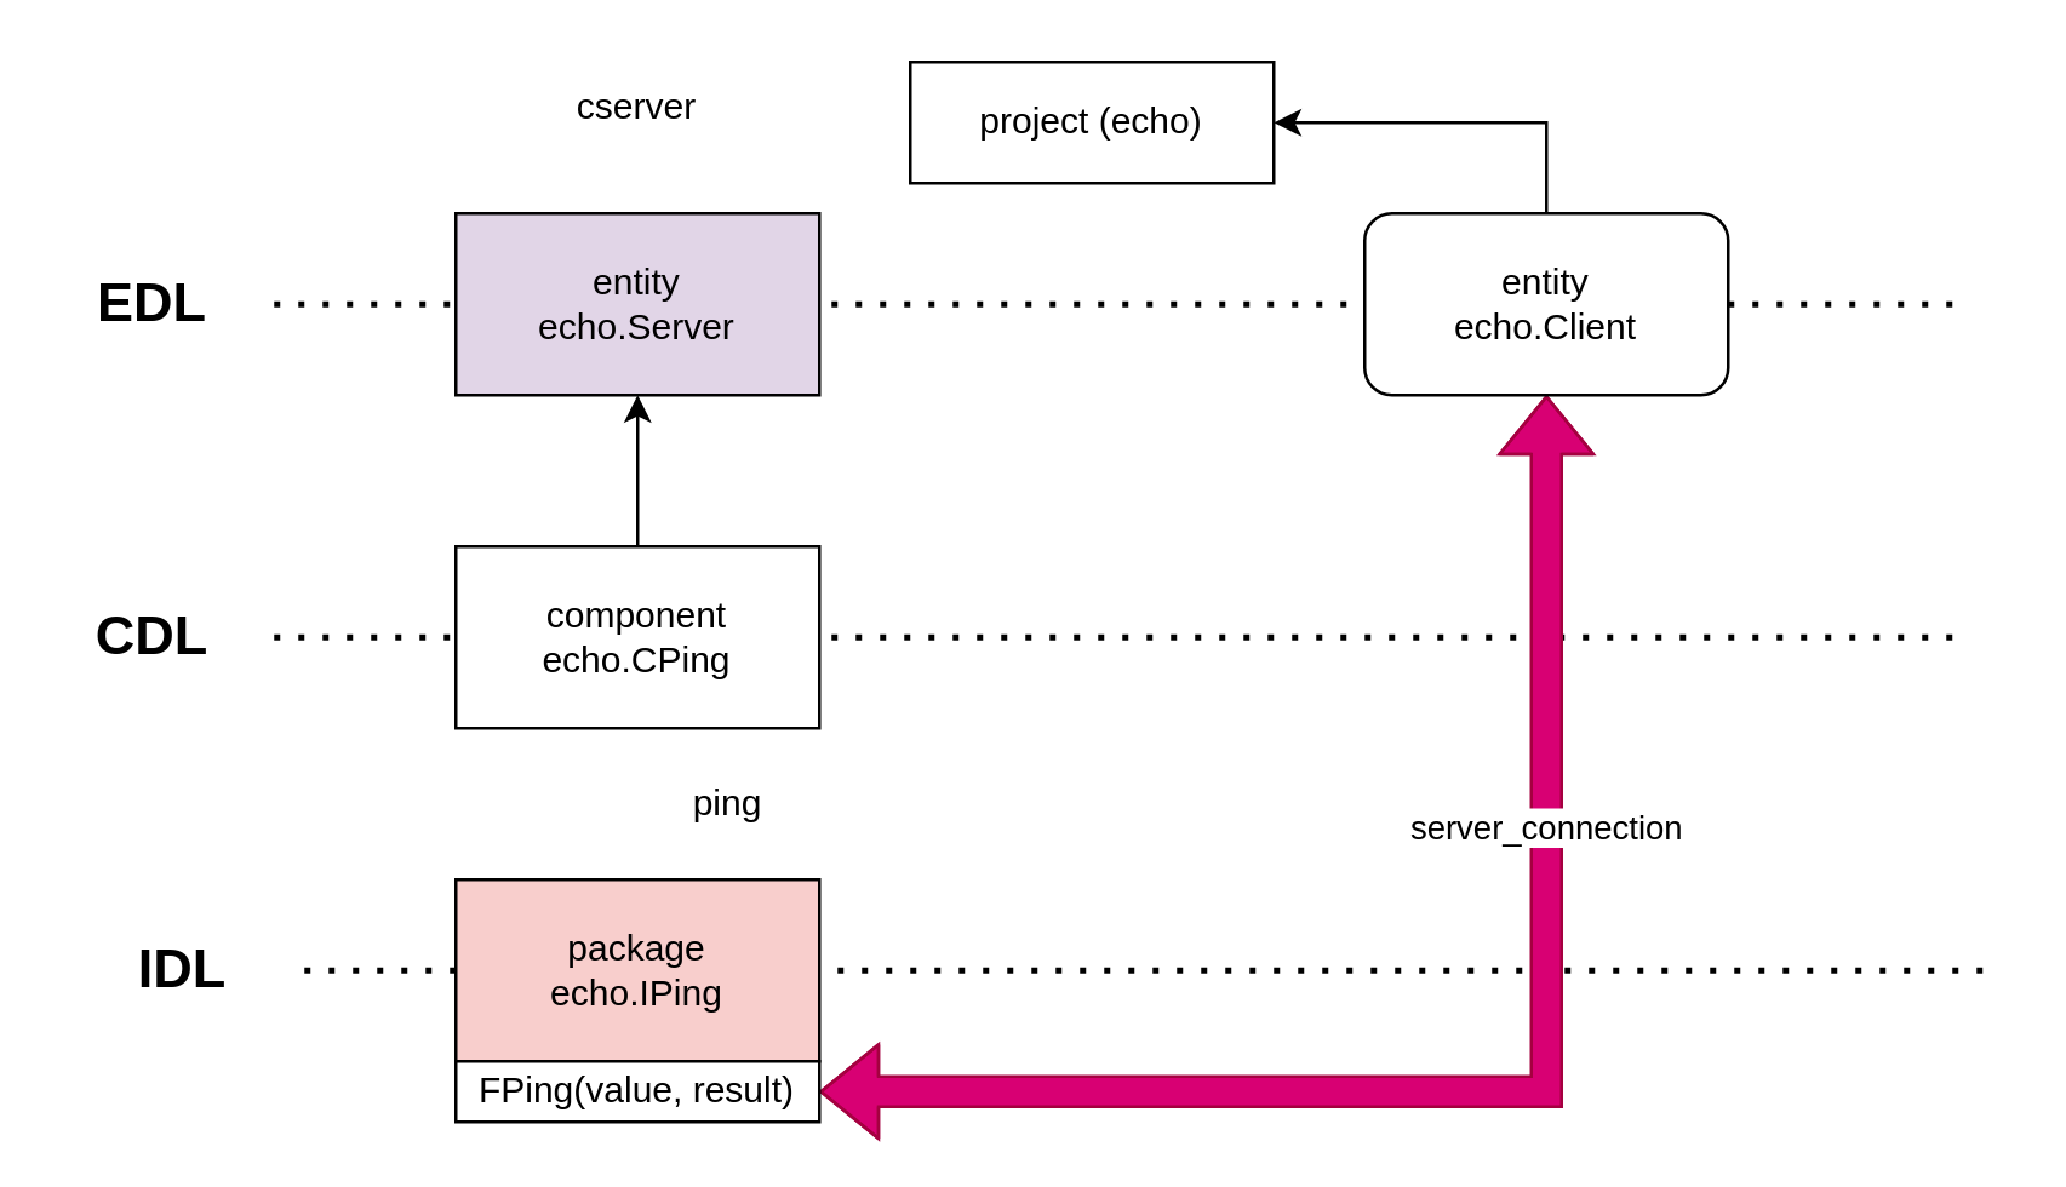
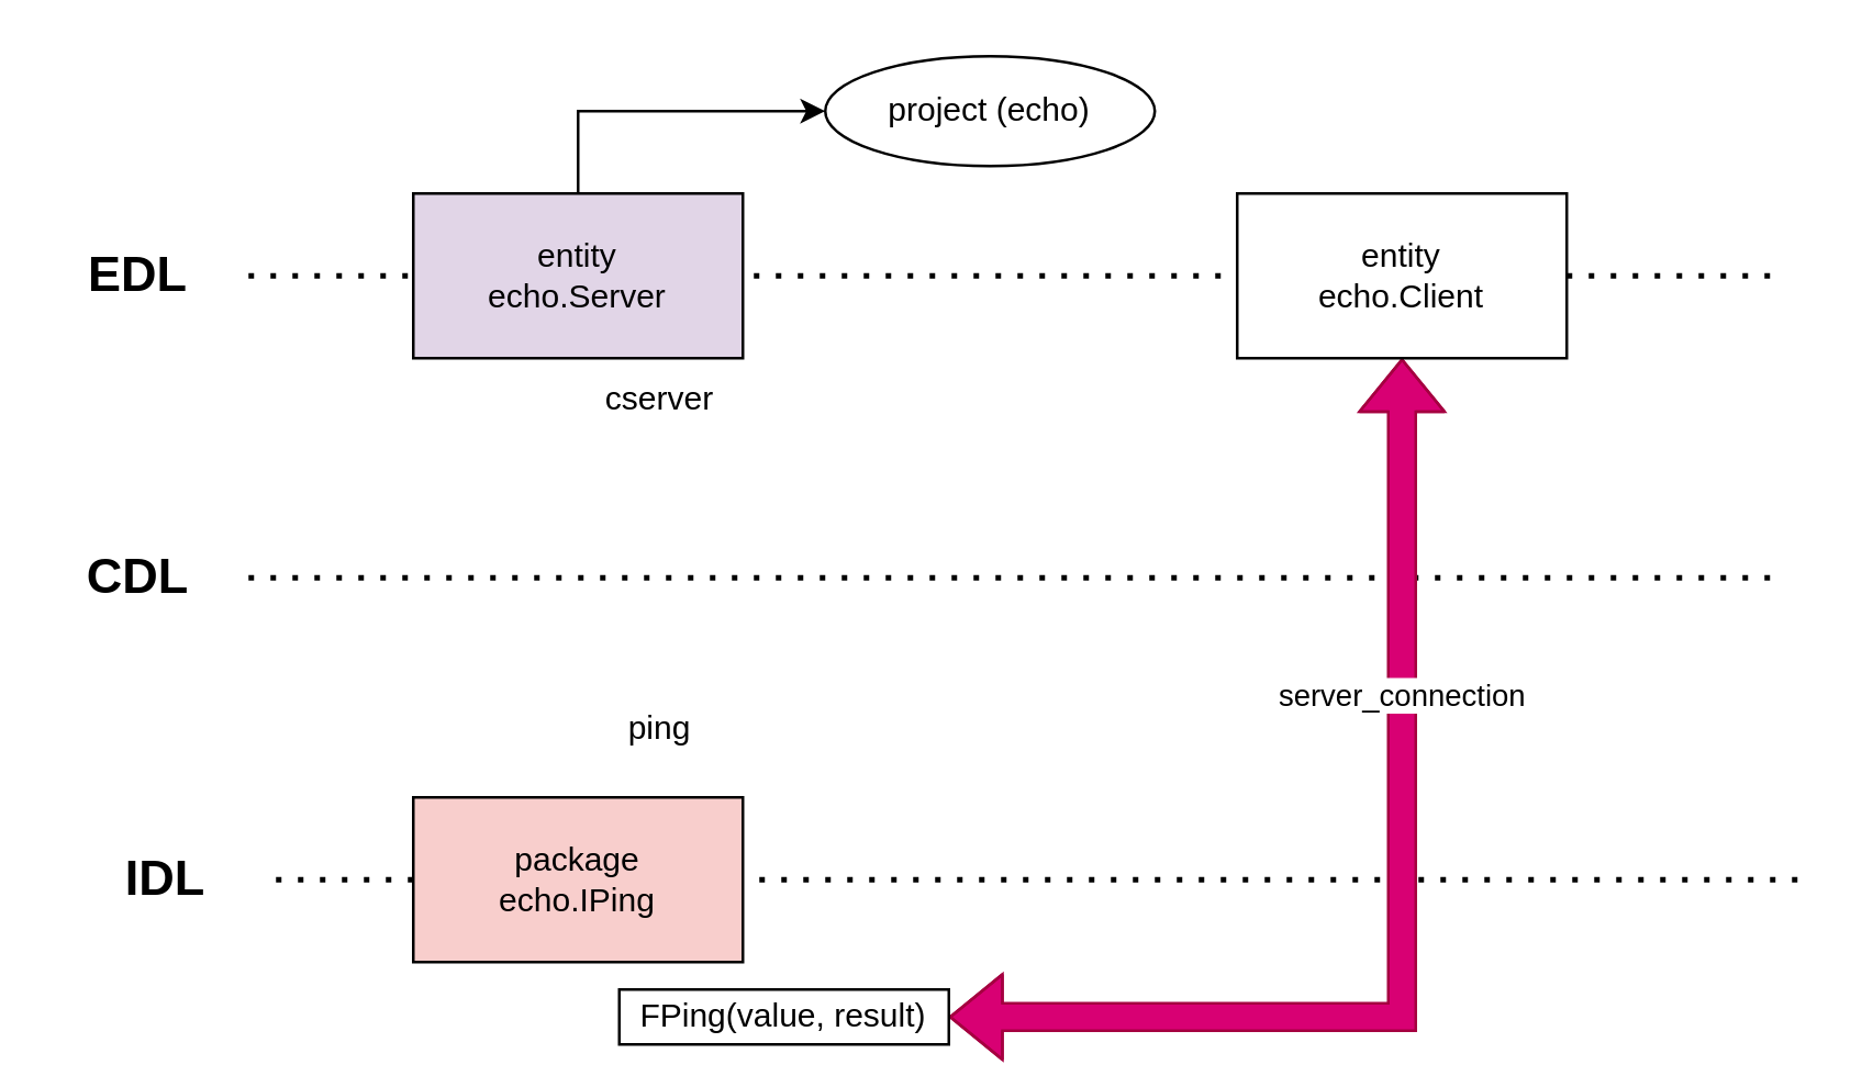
- <mxCell id="15" value="cserver" style="text;html=1;strokeColor=none;fillColor=none;align=center;verticalAlign=middle;whiteSpace=wrap;rounded=0;" vertex="1" parent="1"><mxGeometry x="180" y="20" width="60" height="30" as="geometry" /></mxCell>
+ <mxCell id="15" value="cserver" style="text;html=1;strokeColor=none;fillColor=none;align=center;verticalAlign=middle;whiteSpace=wrap;rounded=0;" vertex="1" parent="1"><mxGeometry x="210" y="130" width="60" height="30" as="geometry" /></mxCell>
+ <mxCell id="10" style="edgeStyle=orthogonalEdgeStyle;rounded=0;orthogonalLoop=1;jettySize=auto;html=1;exitX=0.5;exitY=0;exitDx=0;exitDy=0;entryX=0;entryY=0.5;entryDx=0;entryDy=0;" edge="1" parent="1" source="11" target="5"><mxGeometry relative="1" as="geometry" /></mxCell>
- <mxCell id="5" value="project (echo)" style="rounded=0;whiteSpace=wrap;html=1;" vertex="1" parent="1"><mxGeometry x="300" y="20" width="120" height="40" as="geometry" /></mxCell>
+ <mxCell id="5" value="project (echo)" style="ellipse;whiteSpace=wrap;html=1;" vertex="1" parent="1"><mxGeometry x="300" y="20" width="120" height="40" as="geometry" /></mxCell>
- <mxCell id="6" style="edgeStyle=orthogonalEdgeStyle;rounded=0;orthogonalLoop=1;jettySize=auto;html=1;exitX=0.5;exitY=0;exitDx=0;exitDy=0;entryX=1;entryY=0.5;entryDx=0;entryDy=0;" edge="1" parent="1" source="9" target="5"><mxGeometry relative="1" as="geometry" /></mxCell>
- <mxCell id="9" value="entity &lt;br&gt;echo.Client" style="whiteSpace=wrap;html=1;rounded=1;" vertex="1" parent="1"><mxGeometry x="450" y="70" width="120" height="60" as="geometry" /></mxCell>
+ <mxCell id="9" value="entity &lt;br&gt;echo.Client" style="rounded=0;whiteSpace=wrap;html=1;" vertex="1" parent="1"><mxGeometry x="450" y="70" width="120" height="60" as="geometry" /></mxCell>
- <mxCell id="13" style="edgeStyle=orthogonalEdgeStyle;rounded=0;orthogonalLoop=1;jettySize=auto;html=1;exitX=0.5;exitY=0;exitDx=0;exitDy=0;entryX=0.5;entryY=1;entryDx=0;entryDy=0;" edge="1" parent="1" source="14" target="11"><mxGeometry relative="1" as="geometry" /></mxCell>
- <mxCell id="14" value="component&lt;br&gt;echo.CPing" style="rounded=0;whiteSpace=wrap;html=1;" vertex="1" parent="1"><mxGeometry x="150" y="180" width="120" height="60" as="geometry" /></mxCell>
- <mxCell id="20" value="FPing(value, result)" style="rounded=0;whiteSpace=wrap;html=1;" vertex="1" parent="1"><mxGeometry x="150" y="350" width="120" height="20" as="geometry" /></mxCell>
+ <mxCell id="20" value="FPing(value, result)" style="rounded=0;whiteSpace=wrap;html=1;" vertex="1" parent="1"><mxGeometry x="225" y="360" width="120" height="20" as="geometry" /></mxCell>
